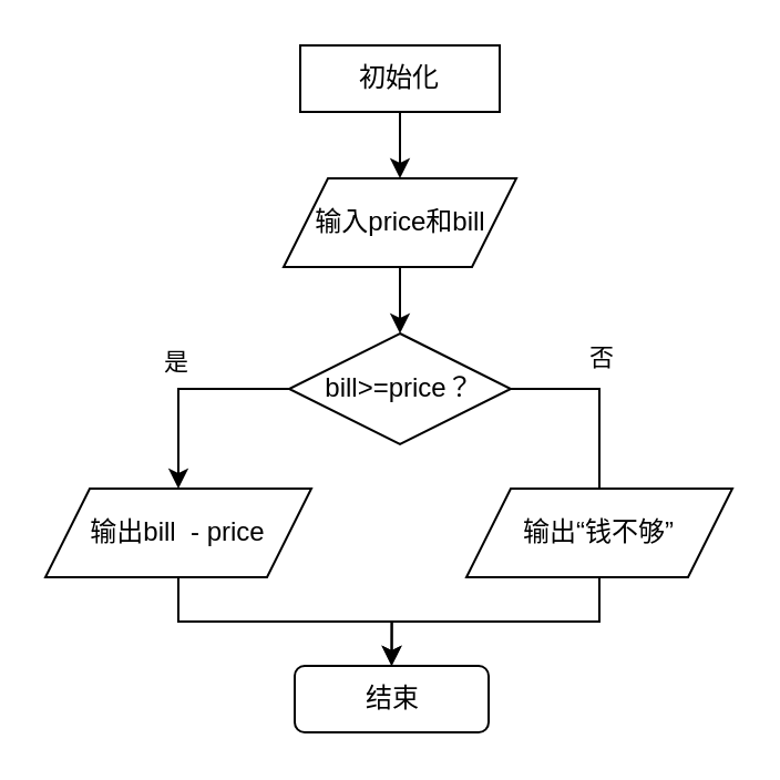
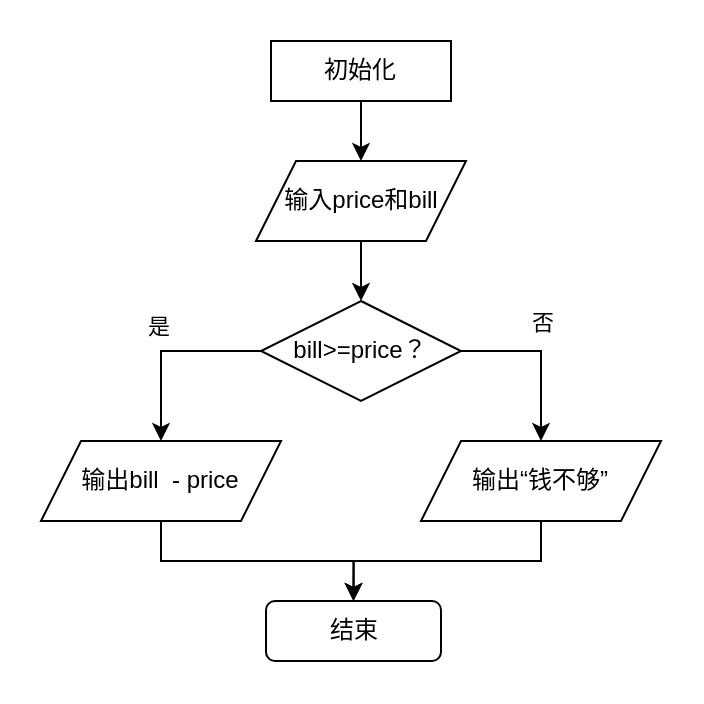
- <mxCell id="7" style="edgeStyle=orthogonalEdgeStyle;rounded=0;orthogonalLoop=1;jettySize=auto;html=1;exitX=1;exitY=0.5;exitDx=0;exitDy=0;entryX=0.5;entryY=0;entryDx=0;entryDy=0;endArrow=none;" parent="1" source="9" target="13" edge="1"><mxGeometry relative="1" as="geometry" /></mxCell>
+ <mxCell id="7" style="edgeStyle=orthogonalEdgeStyle;rounded=0;orthogonalLoop=1;jettySize=auto;html=1;exitX=1;exitY=0.5;exitDx=0;exitDy=0;entryX=0.5;entryY=0;entryDx=0;entryDy=0;" parent="1" source="9" target="13" edge="1"><mxGeometry relative="1" as="geometry" /></mxCell>
